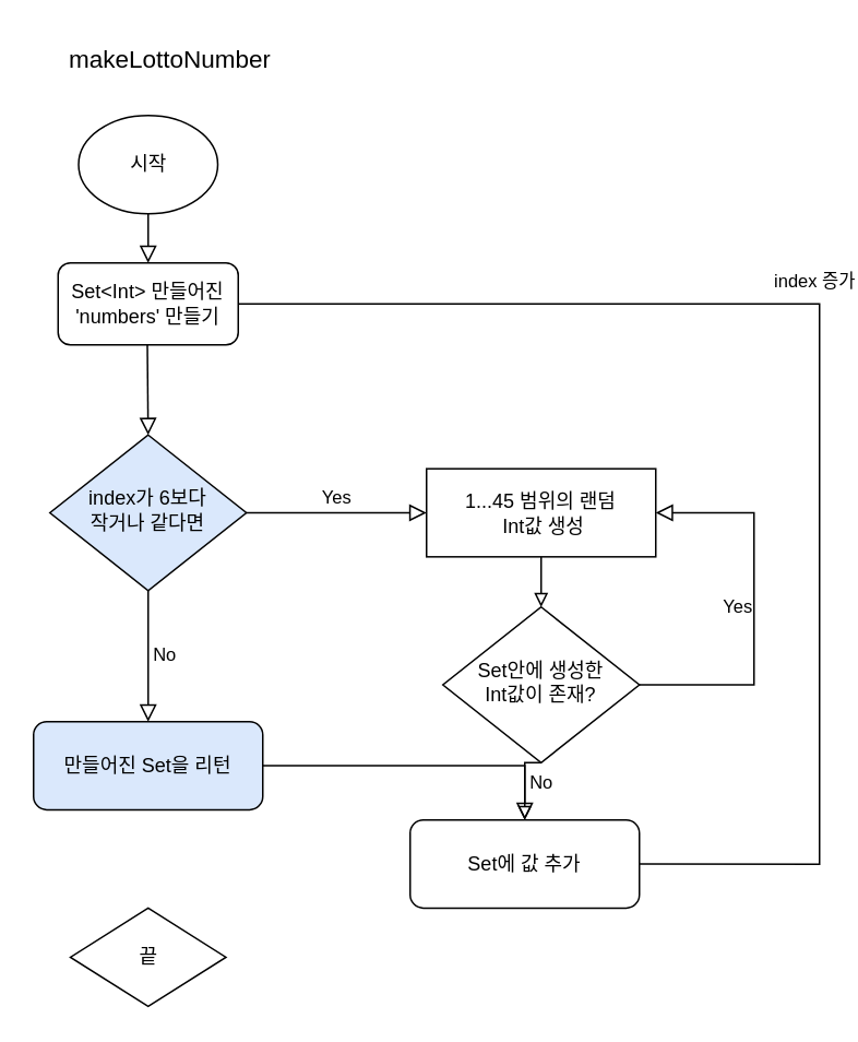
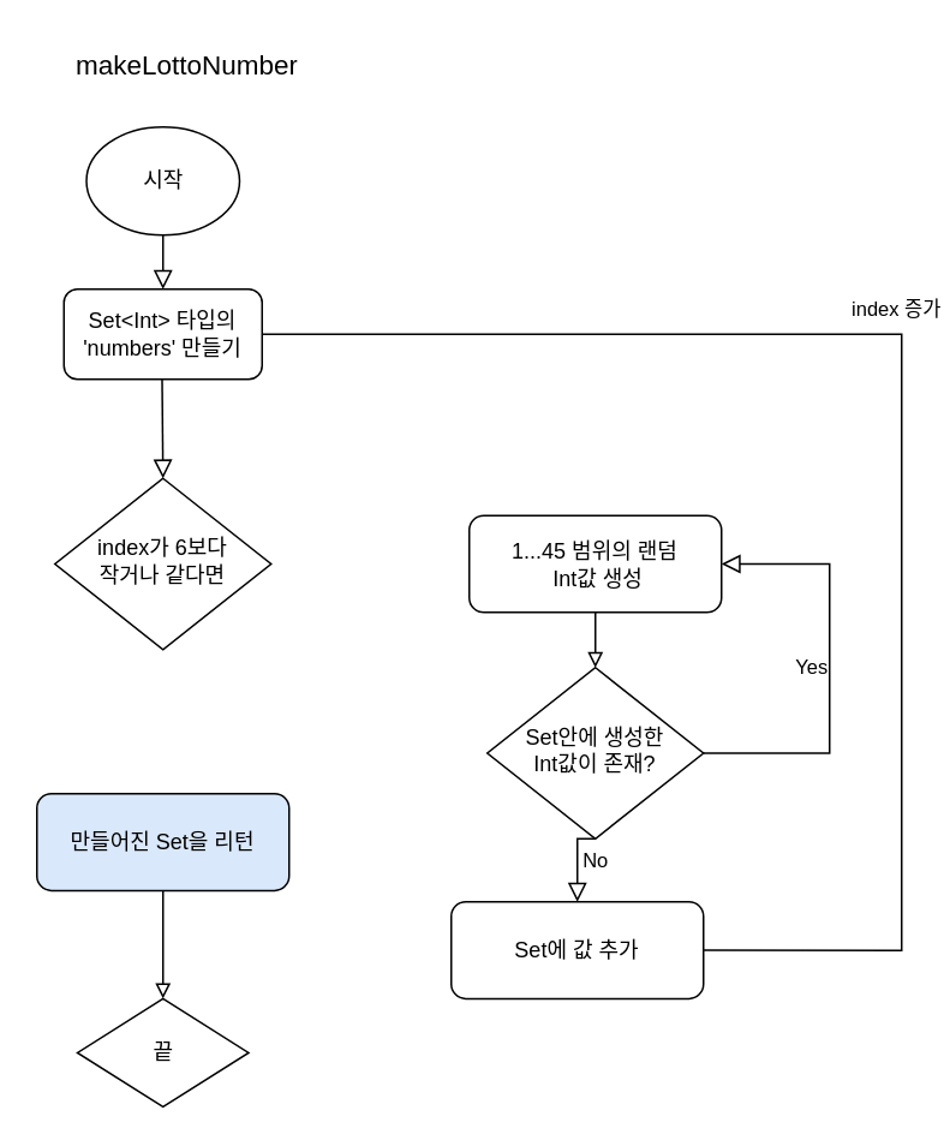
- <mxCell id="13" value="Set&amp;lt;Int&amp;gt; 만들어진 'numbers' 만들기" style="rounded=1;whiteSpace=wrap;html=1;" parent="1" vertex="1"><mxGeometry x="35" y="160" width="110" height="50" as="geometry" /></mxCell>
+ <mxCell id="13" value="Set&amp;lt;Int&amp;gt; 타입의 'numbers' 만들기" style="rounded=1;whiteSpace=wrap;html=1;" parent="1" vertex="1"><mxGeometry x="35" y="160" width="110" height="50" as="geometry" /></mxCell>
- <mxCell id="5" value="index가 6보다&lt;br&gt;작거나 같다면" style="rhombus;whiteSpace=wrap;html=1;shadow=0;fontFamily=Helvetica;fontSize=12;align=center;strokeWidth=1;spacing=6;spacingTop=-4;fillColor=#dae8fc;" parent="1" vertex="1"><mxGeometry x="30" y="265" width="120" height="95" as="geometry" /></mxCell>
+ <mxCell id="5" value="index가 6보다&lt;br&gt;작거나 같다면" style="rhombus;whiteSpace=wrap;html=1;shadow=0;fontFamily=Helvetica;fontSize=12;align=center;strokeWidth=1;spacing=6;spacingTop=-4;" parent="1" vertex="1"><mxGeometry x="30" y="265" width="120" height="95" as="geometry" /></mxCell>
- <mxCell id="4" value="Yes" style="edgeStyle=orthogonalEdgeStyle;rounded=0;html=1;jettySize=auto;orthogonalLoop=1;fontSize=11;endArrow=block;endFill=0;endSize=8;strokeWidth=1;shadow=0;labelBackgroundColor=none;exitX=1;exitY=0.5;exitDx=0;exitDy=0;entryX=0;entryY=0.5;entryDx=0;entryDy=0;" parent="1" target="7" edge="1" source="5"><mxGeometry y="10" relative="1" as="geometry"><mxPoint as="offset" /><mxPoint x="160" y="304.5" as="sourcePoint" /><Array as="points" /><mxPoint x="430" y="304.5" as="targetPoint" /></mxGeometry></mxCell>
- <mxCell id="7" value="1...45 범위의 랜덤&lt;br&gt;&amp;nbsp;Int값 생성" style="whiteSpace=wrap;html=1;fontSize=12;glass=0;strokeWidth=1;shadow=0;rounded=0;" parent="1" vertex="1"><mxGeometry x="260" y="285.63" width="140" height="53.75" as="geometry" /></mxCell>
+ <mxCell id="7" value="1...45 범위의 랜덤&lt;br&gt;&amp;nbsp;Int값 생성" style="rounded=1;whiteSpace=wrap;html=1;fontSize=12;glass=0;strokeWidth=1;shadow=0;" parent="1" vertex="1"><mxGeometry x="260" y="285.63" width="140" height="53.75" as="geometry" /></mxCell>
- <mxCell id="3" value="No" style="rounded=0;html=1;jettySize=auto;orthogonalLoop=1;fontSize=11;endArrow=block;endFill=0;endSize=8;strokeWidth=1;shadow=0;labelBackgroundColor=none;edgeStyle=orthogonalEdgeStyle;exitX=0.5;exitY=1;exitDx=0;exitDy=0;entryX=0.5;entryY=0;entryDx=0;entryDy=0;" parent="1" source="5" target="20" edge="1"><mxGeometry x="-0.024" y="10" relative="1" as="geometry"><mxPoint as="offset" /><mxPoint x="92.5" y="325" as="sourcePoint" /><mxPoint x="90" y="530" as="targetPoint" /></mxGeometry></mxCell>
- <mxCell id="19" value="" style="edgeStyle=orthogonalEdgeStyle;rounded=0;orthogonalLoop=1;jettySize=auto;html=1;endArrow=block;endFill=0;" edge="1" parent="1" source="20" target="18"><mxGeometry relative="1" as="geometry" /></mxCell>
+ <mxCell id="19" value="" style="edgeStyle=orthogonalEdgeStyle;rounded=0;orthogonalLoop=1;jettySize=auto;html=1;endArrow=block;endFill=0;" edge="1" parent="1" source="20" target="9"><mxGeometry relative="1" as="geometry" /></mxCell>
